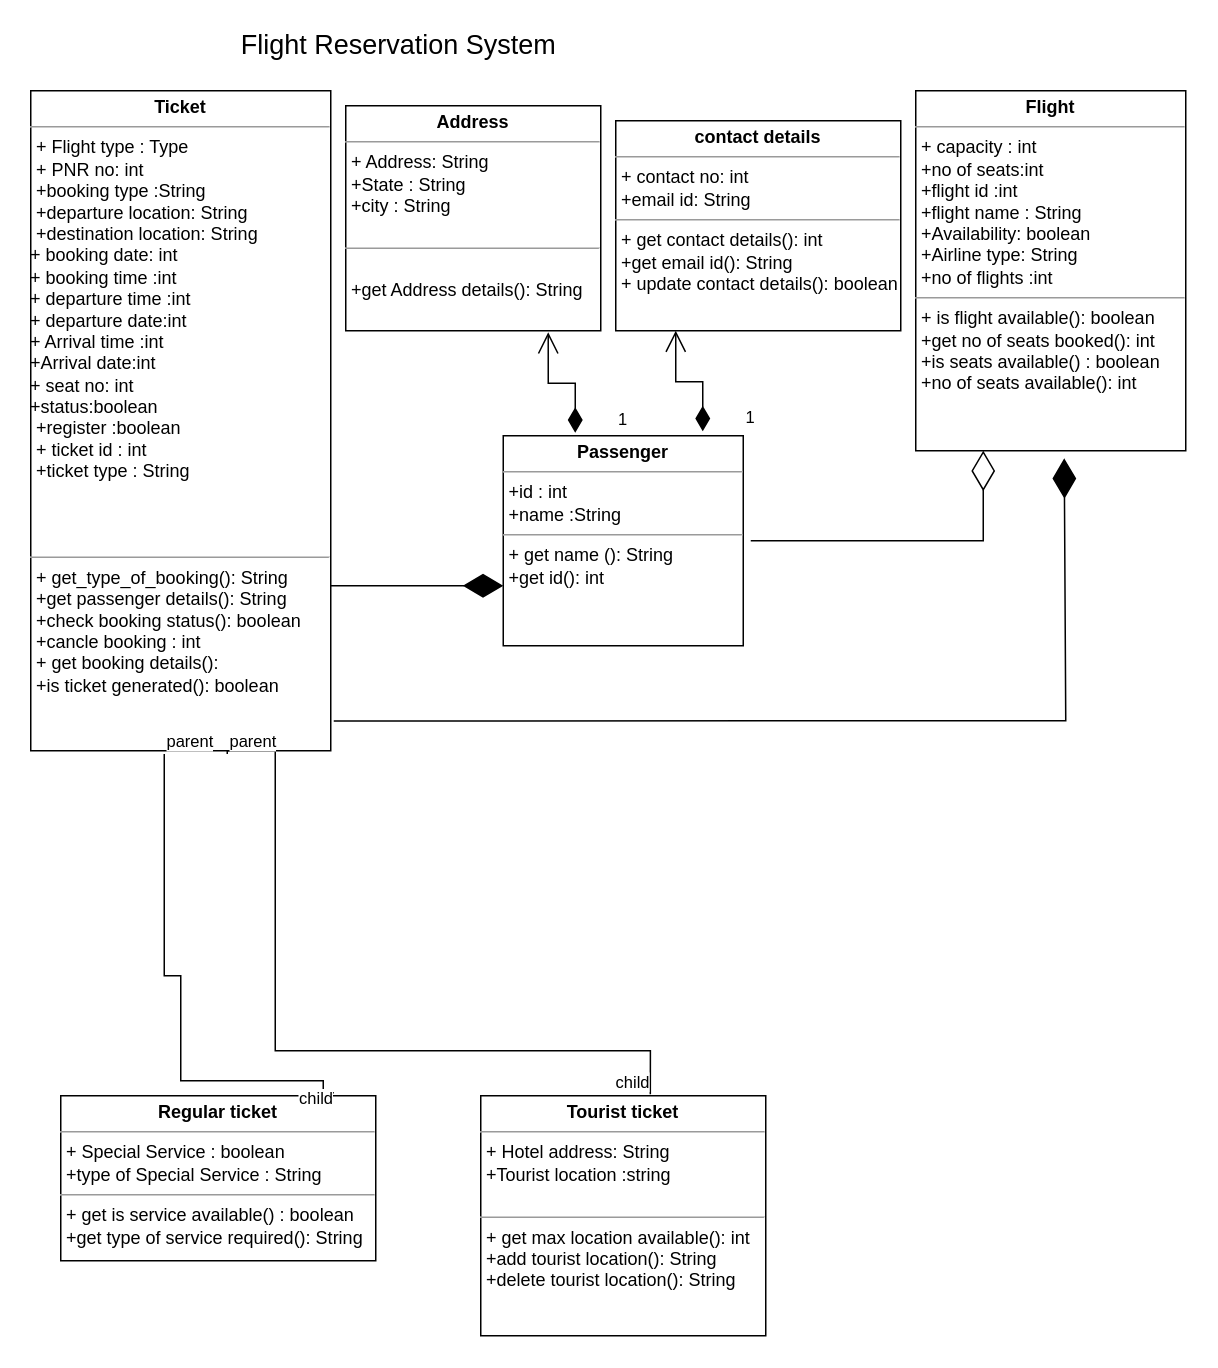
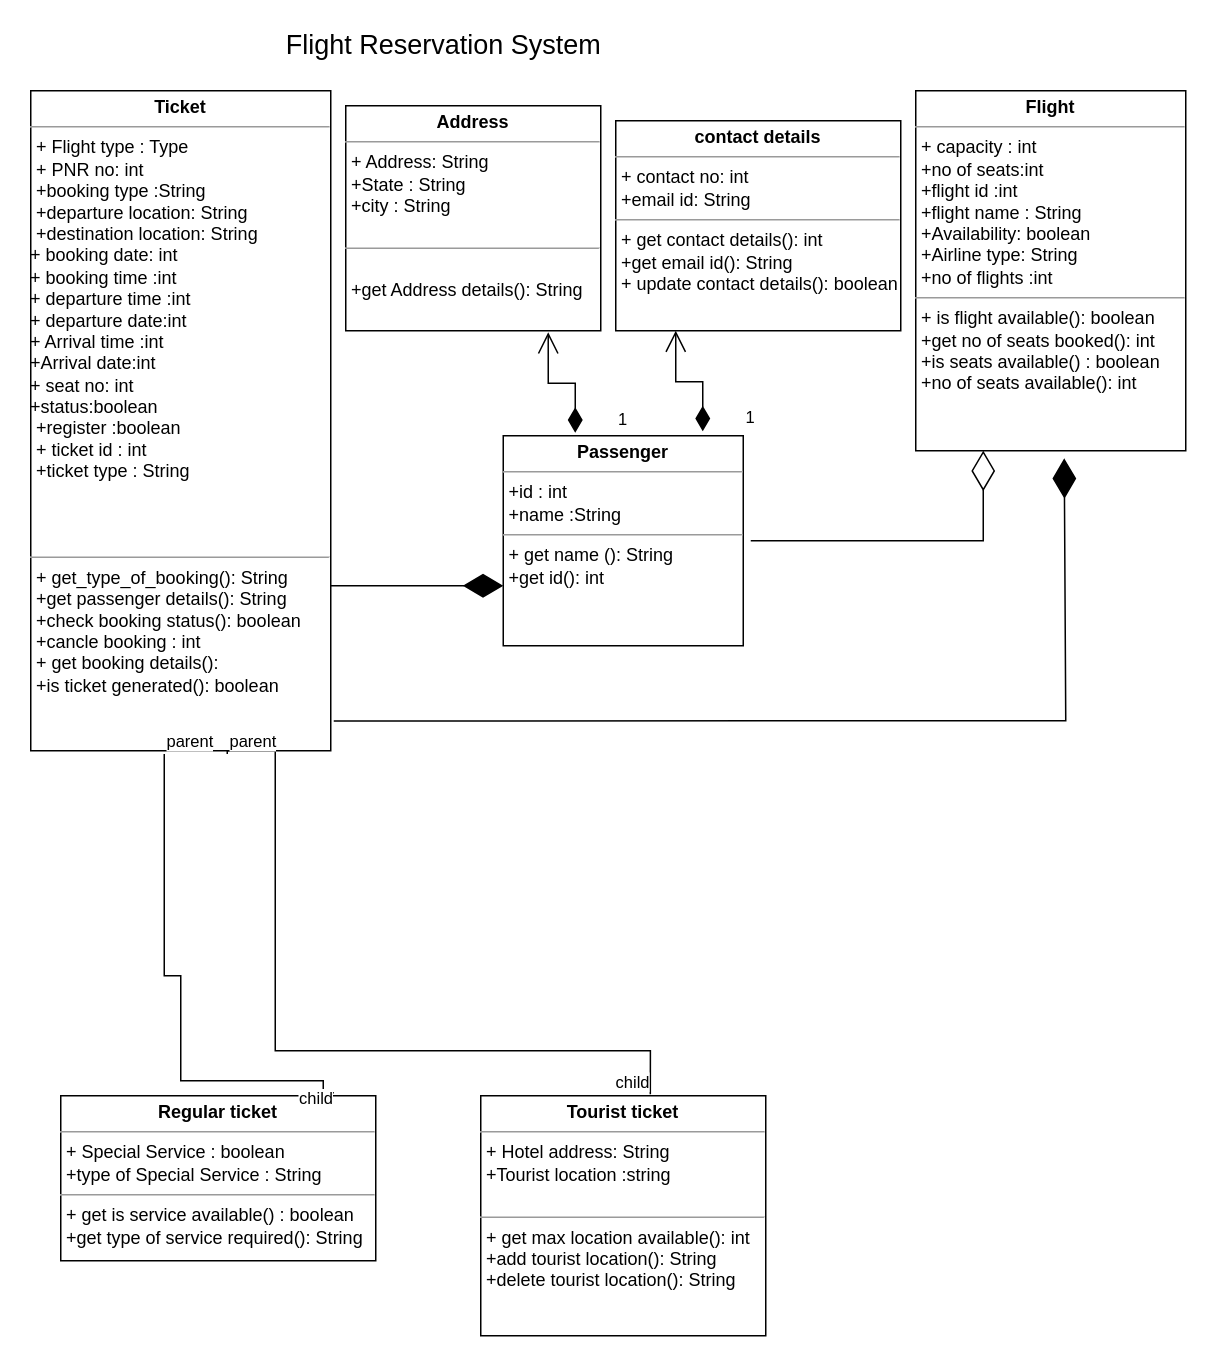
- <mxCell id="4" value="&lt;font style=&quot;font-size: 18px&quot;&gt;Flight Reservation System&lt;/font&gt;" style="text;html=1;align=center;verticalAlign=middle;resizable=0;points=[];autosize=1;strokeColor=none;fillColor=none;" parent="1" vertex="1"><mxGeometry x="150" y="20" width="230" height="20" as="geometry" /></mxCell>
+ <mxCell id="4" value="&lt;font style=&quot;font-size: 18px&quot;&gt;Flight Reservation System&lt;/font&gt;" style="text;html=1;align=center;verticalAlign=middle;resizable=0;points=[];autosize=1;strokeColor=none;fillColor=none;" parent="1" vertex="1"><mxGeometry x="180" y="20" width="230" height="20" as="geometry" /></mxCell>
